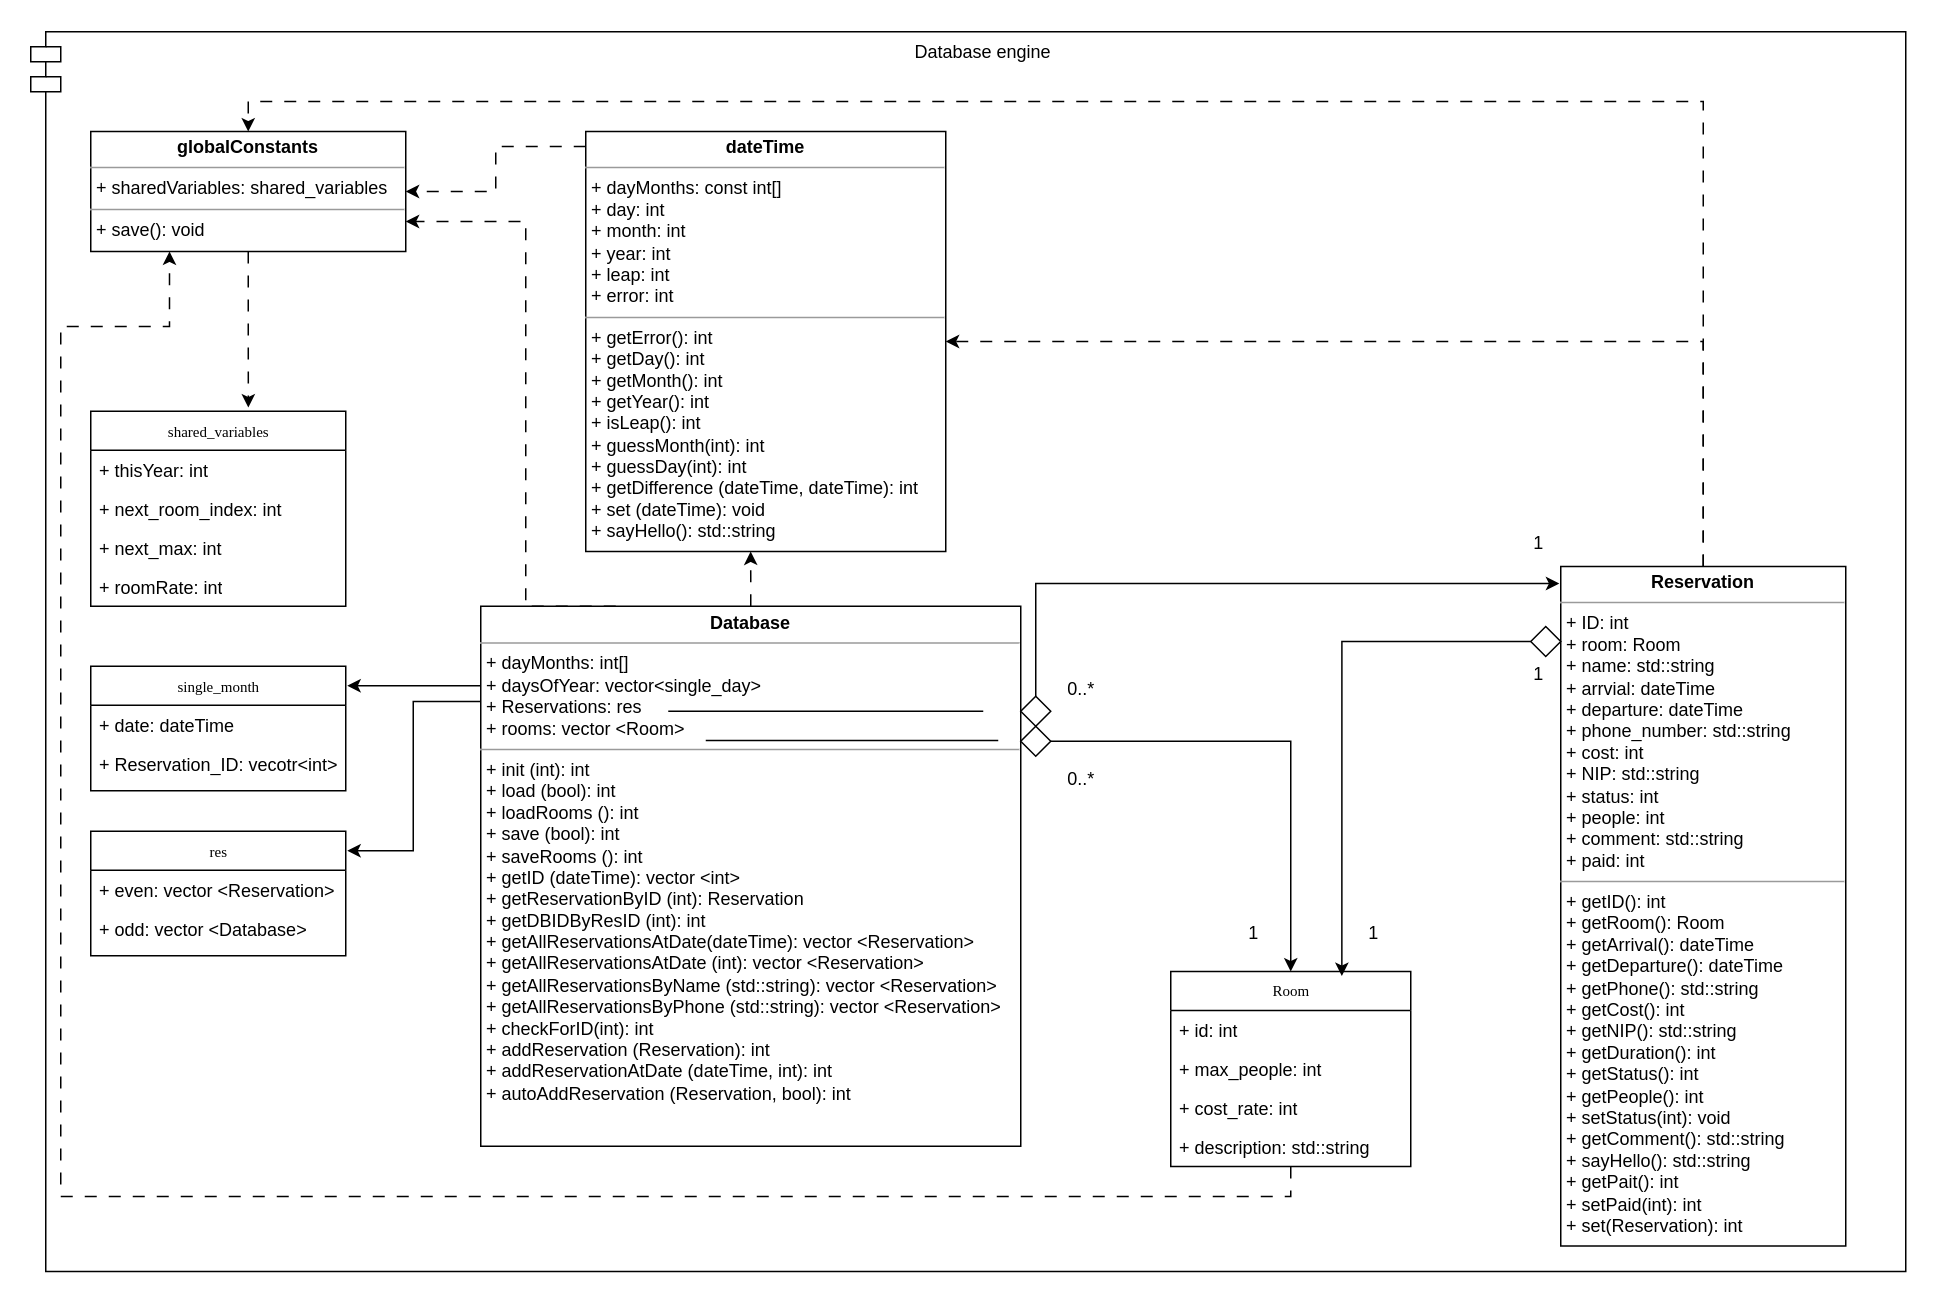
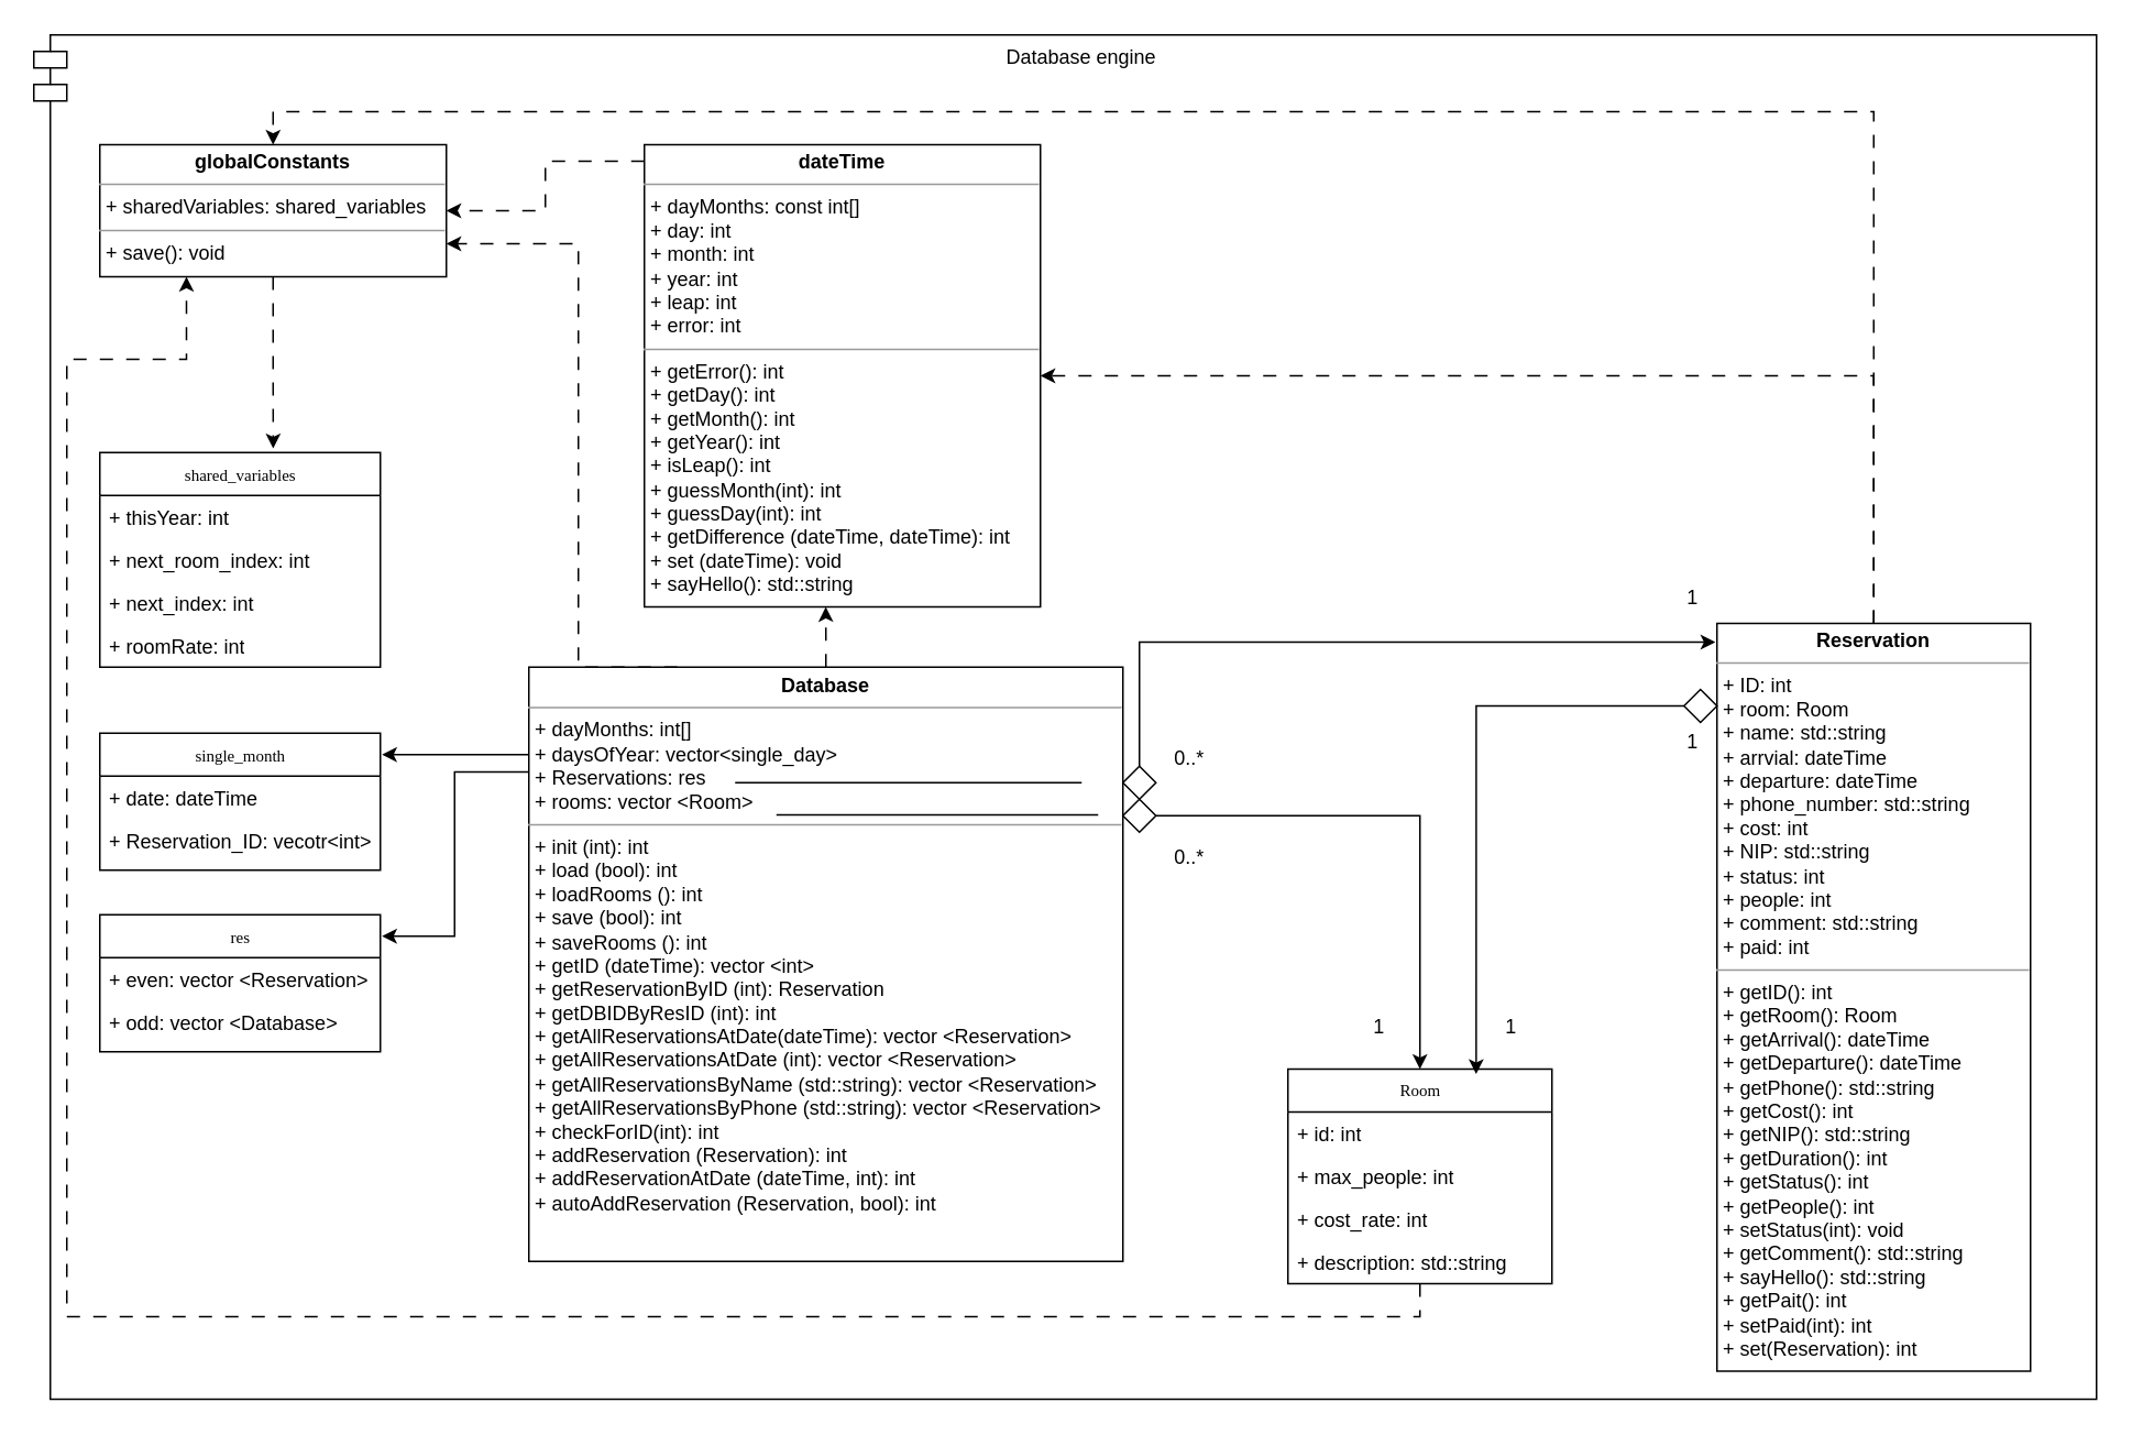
- <mxCell id="42" value="&lt;div&gt;+ next_max: int&lt;/div&gt;" style="text;html=1;strokeColor=none;fillColor=none;align=left;verticalAlign=top;spacingLeft=4;spacingRight=4;whiteSpace=wrap;overflow=hidden;rotatable=0;points=[[0,0.5],[1,0.5]];portConstraint=eastwest;" vertex="1" parent="39"><mxGeometry y="78" width="170" height="26" as="geometry" /></mxCell>
+ <mxCell id="42" value="&lt;div&gt;+ next_index: int&lt;/div&gt;" style="text;html=1;strokeColor=none;fillColor=none;align=left;verticalAlign=top;spacingLeft=4;spacingRight=4;whiteSpace=wrap;overflow=hidden;rotatable=0;points=[[0,0.5],[1,0.5]];portConstraint=eastwest;" vertex="1" parent="39"><mxGeometry y="78" width="170" height="26" as="geometry" /></mxCell>
